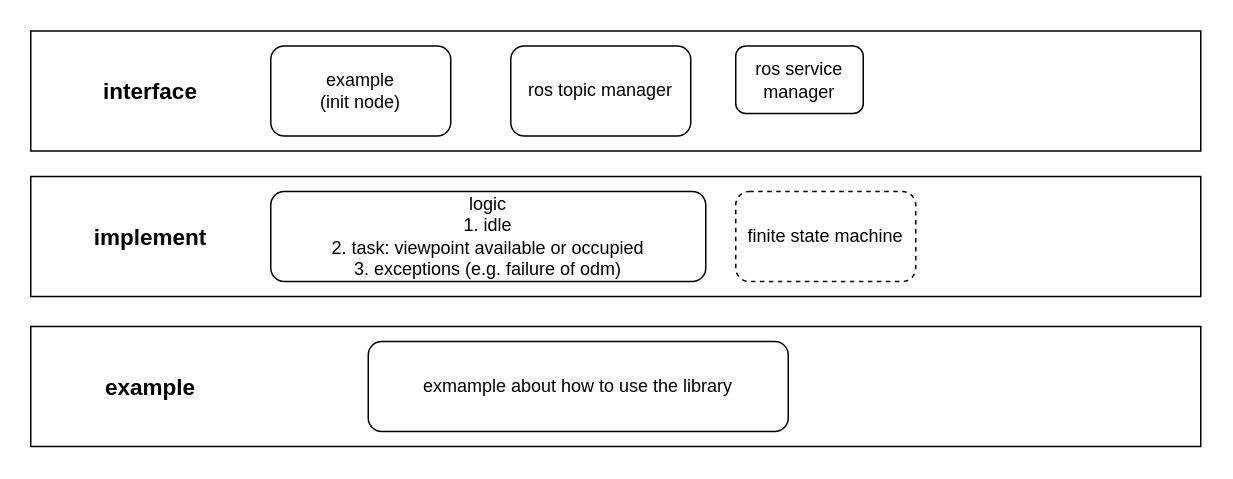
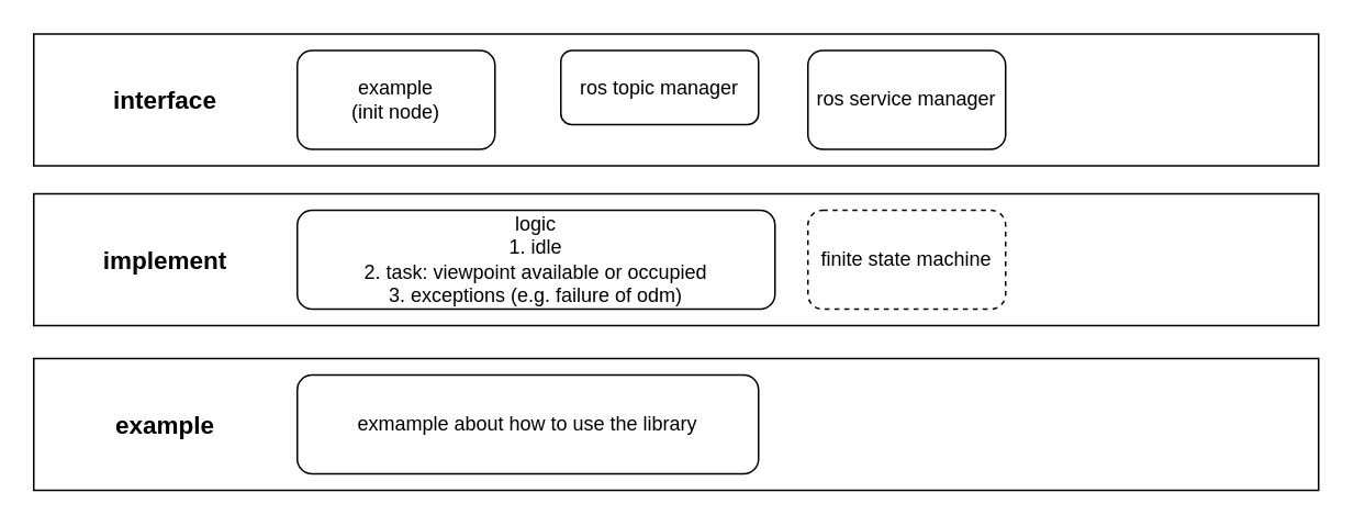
- <mxCell id="7" value="&lt;span style=&quot;color: rgb(0, 0, 0);&quot;&gt;ros service manager&lt;/span&gt;" style="rounded=1;whiteSpace=wrap;html=1;fontSize=12;" parent="1" vertex="1"><mxGeometry x="490" y="30" width="85" height="45" as="geometry" /></mxCell>
+ <mxCell id="7" value="&lt;span style=&quot;color: rgb(0, 0, 0);&quot;&gt;ros service manager&lt;/span&gt;" style="rounded=1;whiteSpace=wrap;html=1;fontSize=12;" parent="1" vertex="1"><mxGeometry x="490" y="30" width="120" height="60" as="geometry" /></mxCell>
- <mxCell id="13" value="ros topic manager" style="rounded=1;whiteSpace=wrap;html=1;fontSize=12;" parent="1" vertex="1"><mxGeometry x="340" y="30" width="120" height="60" as="geometry" /></mxCell>
+ <mxCell id="13" value="ros topic manager" style="rounded=1;whiteSpace=wrap;html=1;fontSize=12;" parent="1" vertex="1"><mxGeometry x="340" y="30" width="120" height="45" as="geometry" /></mxCell>
- <mxCell id="10" value="exmample about how to use the library" style="rounded=1;whiteSpace=wrap;html=1;fontSize=12;" parent="1" vertex="1"><mxGeometry x="245" y="227" width="280" height="60" as="geometry" /></mxCell>
+ <mxCell id="10" value="exmample about how to use the library" style="rounded=1;whiteSpace=wrap;html=1;fontSize=12;" parent="1" vertex="1"><mxGeometry x="180" y="227" width="280" height="60" as="geometry" /></mxCell>
